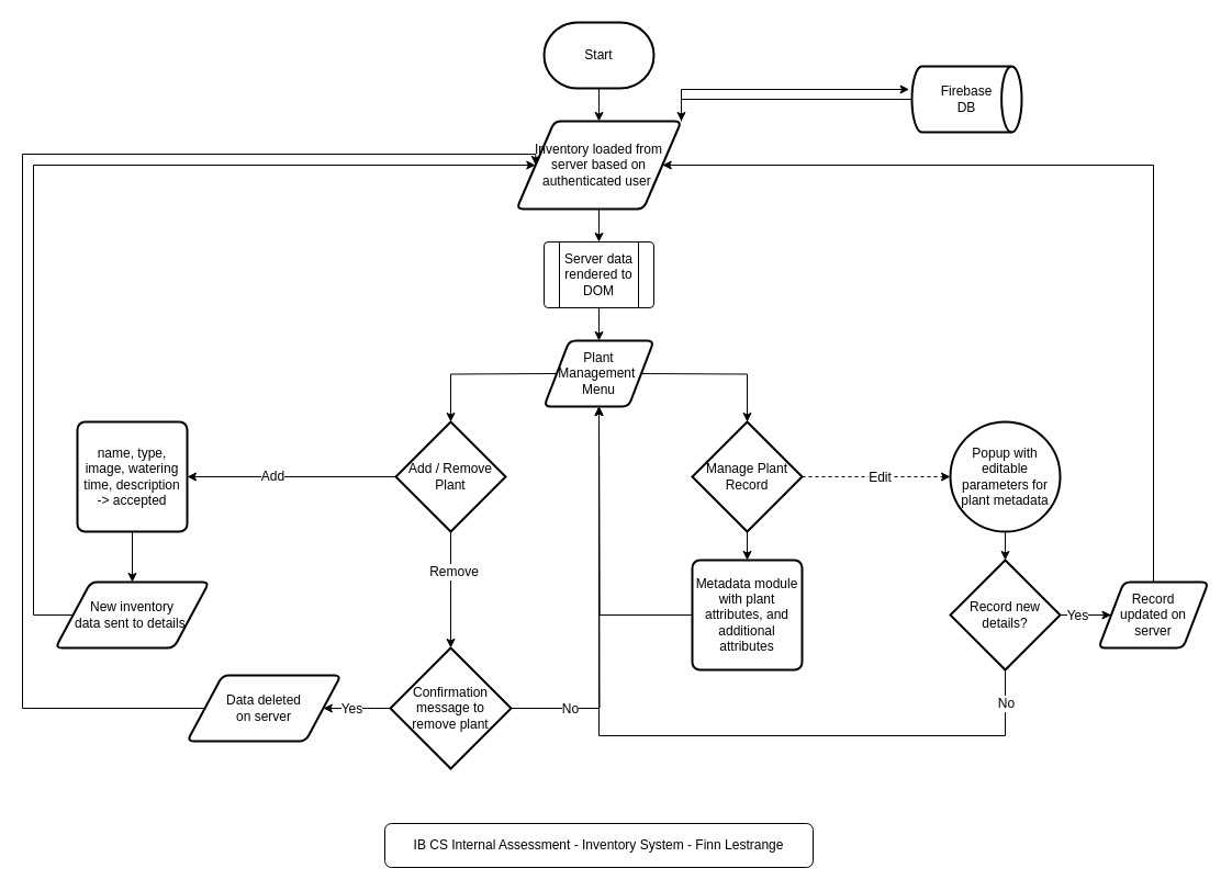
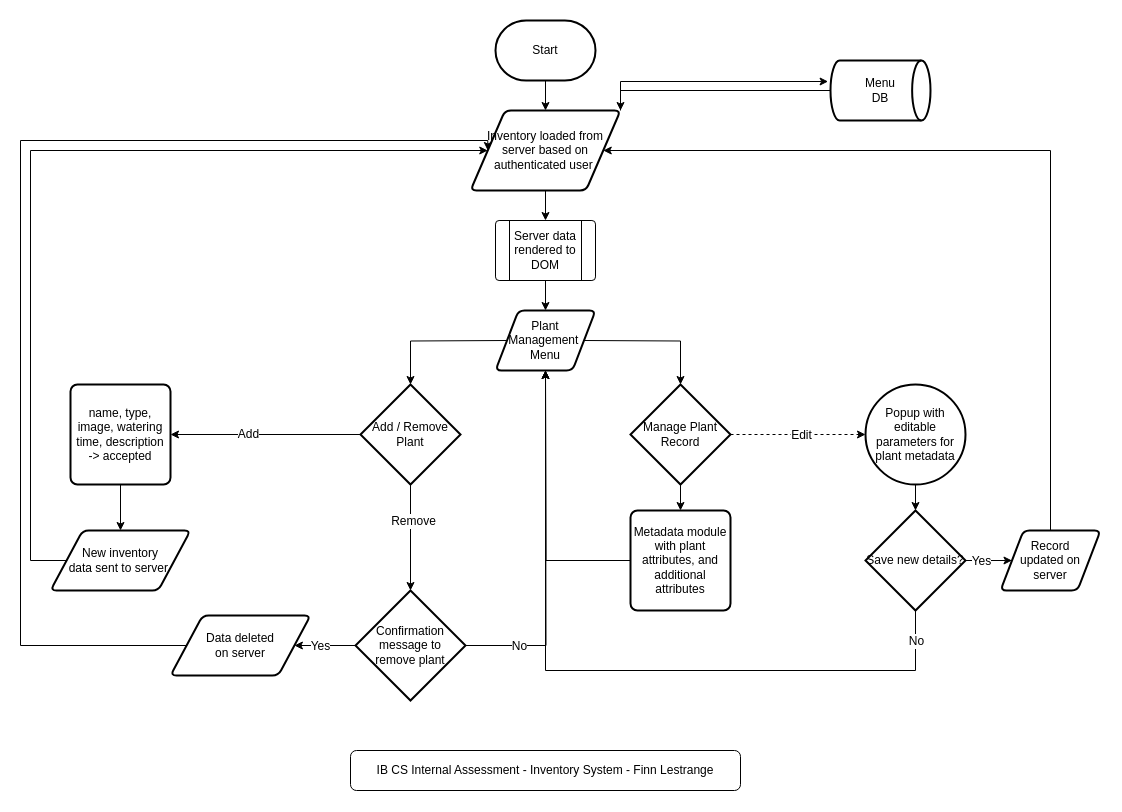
- <mxCell id="44" value="Firebase &lt;br&gt;DB" style="strokeWidth=2;html=1;shape=mxgraph.flowchart.direct_data;whiteSpace=wrap;" parent="1" vertex="1"><mxGeometry x="830" y="60" width="100" height="60" as="geometry" /></mxCell>
+ <mxCell id="44" value="Menu &lt;br&gt;DB" style="strokeWidth=2;html=1;shape=mxgraph.flowchart.direct_data;whiteSpace=wrap;" parent="1" vertex="1"><mxGeometry x="830" y="60" width="100" height="60" as="geometry" /></mxCell>
- <mxCell id="22" value="New inventory &lt;br&gt;data sent to details&amp;nbsp;" style="shape=parallelogram;html=1;strokeWidth=2;perimeter=parallelogramPerimeter;whiteSpace=wrap;rounded=1;arcSize=12;size=0.23;fontSize=12;" parent="1" vertex="1"><mxGeometry x="50" y="530" width="140" height="60" as="geometry" /></mxCell>
+ <mxCell id="22" value="New inventory &lt;br&gt;data sent to server&amp;nbsp;" style="shape=parallelogram;html=1;strokeWidth=2;perimeter=parallelogramPerimeter;whiteSpace=wrap;rounded=1;arcSize=12;size=0.23;fontSize=12;" parent="1" vertex="1"><mxGeometry x="50" y="530" width="140" height="60" as="geometry" /></mxCell>
- <mxCell id="38" value="Record new details?" style="strokeWidth=2;html=1;shape=mxgraph.flowchart.decision;whiteSpace=wrap;fontSize=12;" parent="1" vertex="1"><mxGeometry x="865" y="510" width="100" height="100" as="geometry" /></mxCell>
+ <mxCell id="38" value="Save new details?" style="strokeWidth=2;html=1;shape=mxgraph.flowchart.decision;whiteSpace=wrap;fontSize=12;" parent="1" vertex="1"><mxGeometry x="865" y="510" width="100" height="100" as="geometry" /></mxCell>
